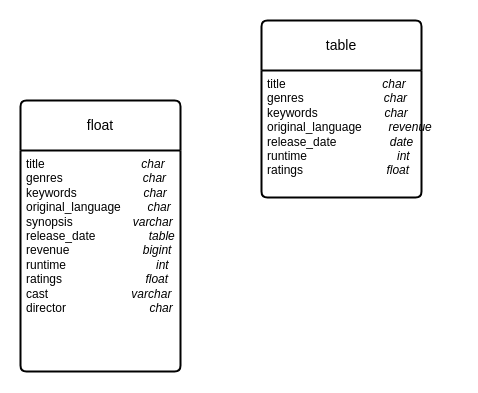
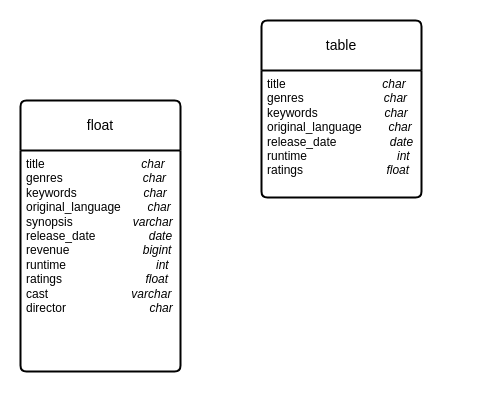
- <mxCell id="5" value="title&amp;nbsp; &amp;nbsp; &amp;nbsp; &amp;nbsp; &amp;nbsp; &amp;nbsp; &amp;nbsp; &amp;nbsp; &amp;nbsp; &amp;nbsp; &amp;nbsp; &amp;nbsp; &amp;nbsp; &amp;nbsp; &amp;nbsp;&lt;i&gt;char&lt;/i&gt;&lt;br&gt;genres&amp;nbsp; &amp;nbsp; &amp;nbsp; &amp;nbsp; &amp;nbsp; &amp;nbsp; &amp;nbsp; &amp;nbsp; &amp;nbsp; &amp;nbsp; &amp;nbsp; &amp;nbsp; &lt;i&gt;char&lt;/i&gt;&lt;br&gt;keywords&amp;nbsp; &amp;nbsp; &amp;nbsp; &amp;nbsp; &amp;nbsp; &amp;nbsp; &amp;nbsp; &amp;nbsp; &amp;nbsp; &amp;nbsp;&amp;nbsp;&lt;i&gt;char&lt;/i&gt;&lt;br&gt;original_language&amp;nbsp; &amp;nbsp; &amp;nbsp; &amp;nbsp; &lt;i&gt;revenue&lt;/i&gt;&lt;br&gt;release_date&amp;nbsp; &amp;nbsp; &amp;nbsp; &amp;nbsp; &amp;nbsp; &amp;nbsp; &amp;nbsp; &amp;nbsp; &lt;i&gt;date&lt;/i&gt;&amp;nbsp; &amp;nbsp; &amp;nbsp; &amp;nbsp; &amp;nbsp; &amp;nbsp; &amp;nbsp; &amp;nbsp; &amp;nbsp; &amp;nbsp;&lt;br&gt;runtime&amp;nbsp; &amp;nbsp; &amp;nbsp; &amp;nbsp; &amp;nbsp; &amp;nbsp; &amp;nbsp; &amp;nbsp; &amp;nbsp; &amp;nbsp; &amp;nbsp; &amp;nbsp; &amp;nbsp; &amp;nbsp;&lt;i&gt;int&lt;/i&gt;&lt;br&gt;ratings&amp;nbsp; &amp;nbsp; &amp;nbsp; &amp;nbsp; &amp;nbsp; &amp;nbsp; &amp;nbsp; &amp;nbsp; &amp;nbsp; &amp;nbsp; &amp;nbsp; &amp;nbsp; &amp;nbsp;&lt;i&gt;float&lt;/i&gt;" style="align=left;strokeColor=none;fillColor=none;spacingLeft=4;fontSize=12;verticalAlign=top;resizable=0;rotatable=0;part=1;html=1;" vertex="1" parent="4"><mxGeometry y="50" width="160" height="127" as="geometry" /></mxCell>
+ <mxCell id="5" value="title&amp;nbsp; &amp;nbsp; &amp;nbsp; &amp;nbsp; &amp;nbsp; &amp;nbsp; &amp;nbsp; &amp;nbsp; &amp;nbsp; &amp;nbsp; &amp;nbsp; &amp;nbsp; &amp;nbsp; &amp;nbsp; &amp;nbsp;&lt;i&gt;char&lt;/i&gt;&lt;br&gt;genres&amp;nbsp; &amp;nbsp; &amp;nbsp; &amp;nbsp; &amp;nbsp; &amp;nbsp; &amp;nbsp; &amp;nbsp; &amp;nbsp; &amp;nbsp; &amp;nbsp; &amp;nbsp; &lt;i&gt;char&lt;/i&gt;&lt;br&gt;keywords&amp;nbsp; &amp;nbsp; &amp;nbsp; &amp;nbsp; &amp;nbsp; &amp;nbsp; &amp;nbsp; &amp;nbsp; &amp;nbsp; &amp;nbsp;&amp;nbsp;&lt;i&gt;char&lt;/i&gt;&lt;br&gt;original_language&amp;nbsp; &amp;nbsp; &amp;nbsp; &amp;nbsp; &lt;i&gt;char&lt;/i&gt;&lt;br&gt;release_date&amp;nbsp; &amp;nbsp; &amp;nbsp; &amp;nbsp; &amp;nbsp; &amp;nbsp; &amp;nbsp; &amp;nbsp; &lt;i&gt;date&lt;/i&gt;&amp;nbsp; &amp;nbsp; &amp;nbsp; &amp;nbsp; &amp;nbsp; &amp;nbsp; &amp;nbsp; &amp;nbsp; &amp;nbsp; &amp;nbsp;&lt;br&gt;runtime&amp;nbsp; &amp;nbsp; &amp;nbsp; &amp;nbsp; &amp;nbsp; &amp;nbsp; &amp;nbsp; &amp;nbsp; &amp;nbsp; &amp;nbsp; &amp;nbsp; &amp;nbsp; &amp;nbsp; &amp;nbsp;&lt;i&gt;int&lt;/i&gt;&lt;br&gt;ratings&amp;nbsp; &amp;nbsp; &amp;nbsp; &amp;nbsp; &amp;nbsp; &amp;nbsp; &amp;nbsp; &amp;nbsp; &amp;nbsp; &amp;nbsp; &amp;nbsp; &amp;nbsp; &amp;nbsp;&lt;i&gt;float&lt;/i&gt;" style="align=left;strokeColor=none;fillColor=none;spacingLeft=4;fontSize=12;verticalAlign=top;resizable=0;rotatable=0;part=1;html=1;" vertex="1" parent="4"><mxGeometry y="50" width="160" height="127" as="geometry" /></mxCell>
- <mxCell id="3" value="title&amp;nbsp; &amp;nbsp; &amp;nbsp; &amp;nbsp; &amp;nbsp; &amp;nbsp; &amp;nbsp; &amp;nbsp; &amp;nbsp; &amp;nbsp; &amp;nbsp; &amp;nbsp; &amp;nbsp; &amp;nbsp; &amp;nbsp;&lt;i&gt;char&lt;/i&gt;&lt;br&gt;genres&amp;nbsp; &amp;nbsp; &amp;nbsp; &amp;nbsp; &amp;nbsp; &amp;nbsp; &amp;nbsp; &amp;nbsp; &amp;nbsp; &amp;nbsp; &amp;nbsp; &amp;nbsp; &lt;i&gt;char&lt;/i&gt;&lt;br&gt;keywords&amp;nbsp; &amp;nbsp; &amp;nbsp; &amp;nbsp; &amp;nbsp; &amp;nbsp; &amp;nbsp; &amp;nbsp; &amp;nbsp; &amp;nbsp;&amp;nbsp;&lt;i&gt;char&lt;/i&gt;&lt;br&gt;original_language&amp;nbsp; &amp;nbsp; &amp;nbsp; &amp;nbsp; &lt;i&gt;char&lt;/i&gt;&lt;br&gt;synopsis&amp;nbsp; &amp;nbsp; &amp;nbsp; &amp;nbsp; &amp;nbsp; &amp;nbsp; &amp;nbsp; &amp;nbsp; &amp;nbsp; &lt;i&gt;varchar&lt;/i&gt;&lt;br&gt;release_date&amp;nbsp; &amp;nbsp; &amp;nbsp; &amp;nbsp; &amp;nbsp; &amp;nbsp; &amp;nbsp; &amp;nbsp; &lt;i&gt;table&lt;/i&gt;&lt;br&gt;revenue&amp;nbsp; &amp;nbsp; &amp;nbsp; &amp;nbsp; &amp;nbsp; &amp;nbsp; &amp;nbsp; &amp;nbsp; &amp;nbsp; &amp;nbsp; &amp;nbsp; &lt;i&gt;bigint&lt;/i&gt;&amp;nbsp; &amp;nbsp; &amp;nbsp; &amp;nbsp; &amp;nbsp; &amp;nbsp; &amp;nbsp; &amp;nbsp; &amp;nbsp; &amp;nbsp;&lt;br&gt;runtime&amp;nbsp; &amp;nbsp; &amp;nbsp; &amp;nbsp; &amp;nbsp; &amp;nbsp; &amp;nbsp; &amp;nbsp; &amp;nbsp; &amp;nbsp; &amp;nbsp; &amp;nbsp; &amp;nbsp; &amp;nbsp;&lt;i&gt;int&lt;/i&gt;&lt;br&gt;ratings&amp;nbsp; &amp;nbsp; &amp;nbsp; &amp;nbsp; &amp;nbsp; &amp;nbsp; &amp;nbsp; &amp;nbsp; &amp;nbsp; &amp;nbsp; &amp;nbsp; &amp;nbsp; &amp;nbsp;&lt;i&gt;float&lt;/i&gt;&lt;br&gt;cast&amp;nbsp; &amp;nbsp; &amp;nbsp; &amp;nbsp; &amp;nbsp; &amp;nbsp; &amp;nbsp; &amp;nbsp; &amp;nbsp; &amp;nbsp; &amp;nbsp; &amp;nbsp; &amp;nbsp;&lt;i&gt;varchar&lt;/i&gt;&lt;br&gt;director&amp;nbsp; &amp;nbsp; &amp;nbsp; &amp;nbsp; &amp;nbsp; &amp;nbsp; &amp;nbsp; &amp;nbsp; &amp;nbsp; &amp;nbsp; &amp;nbsp; &amp;nbsp; &amp;nbsp;&lt;i&gt;char&lt;/i&gt;&lt;br&gt;" style="align=left;strokeColor=none;fillColor=none;spacingLeft=4;fontSize=12;verticalAlign=top;resizable=0;rotatable=0;part=1;html=1;" vertex="1" parent="2"><mxGeometry y="50" width="160" height="221" as="geometry" /></mxCell>
+ <mxCell id="3" value="title&amp;nbsp; &amp;nbsp; &amp;nbsp; &amp;nbsp; &amp;nbsp; &amp;nbsp; &amp;nbsp; &amp;nbsp; &amp;nbsp; &amp;nbsp; &amp;nbsp; &amp;nbsp; &amp;nbsp; &amp;nbsp; &amp;nbsp;&lt;i&gt;char&lt;/i&gt;&lt;br&gt;genres&amp;nbsp; &amp;nbsp; &amp;nbsp; &amp;nbsp; &amp;nbsp; &amp;nbsp; &amp;nbsp; &amp;nbsp; &amp;nbsp; &amp;nbsp; &amp;nbsp; &amp;nbsp; &lt;i&gt;char&lt;/i&gt;&lt;br&gt;keywords&amp;nbsp; &amp;nbsp; &amp;nbsp; &amp;nbsp; &amp;nbsp; &amp;nbsp; &amp;nbsp; &amp;nbsp; &amp;nbsp; &amp;nbsp;&amp;nbsp;&lt;i&gt;char&lt;/i&gt;&lt;br&gt;original_language&amp;nbsp; &amp;nbsp; &amp;nbsp; &amp;nbsp; &lt;i&gt;char&lt;/i&gt;&lt;br&gt;synopsis&amp;nbsp; &amp;nbsp; &amp;nbsp; &amp;nbsp; &amp;nbsp; &amp;nbsp; &amp;nbsp; &amp;nbsp; &amp;nbsp; &lt;i&gt;varchar&lt;/i&gt;&lt;br&gt;release_date&amp;nbsp; &amp;nbsp; &amp;nbsp; &amp;nbsp; &amp;nbsp; &amp;nbsp; &amp;nbsp; &amp;nbsp; &lt;i&gt;date&lt;/i&gt;&lt;br&gt;revenue&amp;nbsp; &amp;nbsp; &amp;nbsp; &amp;nbsp; &amp;nbsp; &amp;nbsp; &amp;nbsp; &amp;nbsp; &amp;nbsp; &amp;nbsp; &amp;nbsp; &lt;i&gt;bigint&lt;/i&gt;&amp;nbsp; &amp;nbsp; &amp;nbsp; &amp;nbsp; &amp;nbsp; &amp;nbsp; &amp;nbsp; &amp;nbsp; &amp;nbsp; &amp;nbsp;&lt;br&gt;runtime&amp;nbsp; &amp;nbsp; &amp;nbsp; &amp;nbsp; &amp;nbsp; &amp;nbsp; &amp;nbsp; &amp;nbsp; &amp;nbsp; &amp;nbsp; &amp;nbsp; &amp;nbsp; &amp;nbsp; &amp;nbsp;&lt;i&gt;int&lt;/i&gt;&lt;br&gt;ratings&amp;nbsp; &amp;nbsp; &amp;nbsp; &amp;nbsp; &amp;nbsp; &amp;nbsp; &amp;nbsp; &amp;nbsp; &amp;nbsp; &amp;nbsp; &amp;nbsp; &amp;nbsp; &amp;nbsp;&lt;i&gt;float&lt;/i&gt;&lt;br&gt;cast&amp;nbsp; &amp;nbsp; &amp;nbsp; &amp;nbsp; &amp;nbsp; &amp;nbsp; &amp;nbsp; &amp;nbsp; &amp;nbsp; &amp;nbsp; &amp;nbsp; &amp;nbsp; &amp;nbsp;&lt;i&gt;varchar&lt;/i&gt;&lt;br&gt;director&amp;nbsp; &amp;nbsp; &amp;nbsp; &amp;nbsp; &amp;nbsp; &amp;nbsp; &amp;nbsp; &amp;nbsp; &amp;nbsp; &amp;nbsp; &amp;nbsp; &amp;nbsp; &amp;nbsp;&lt;i&gt;char&lt;/i&gt;&lt;br&gt;" style="align=left;strokeColor=none;fillColor=none;spacingLeft=4;fontSize=12;verticalAlign=top;resizable=0;rotatable=0;part=1;html=1;" vertex="1" parent="2"><mxGeometry y="50" width="160" height="221" as="geometry" /></mxCell>
